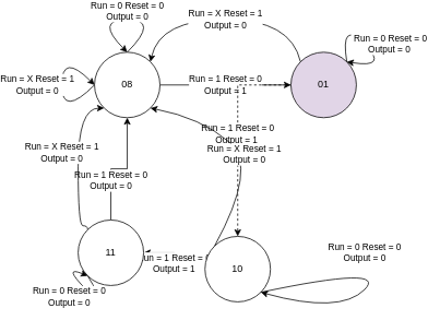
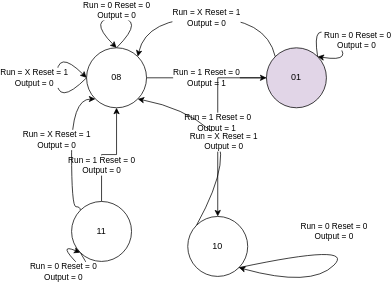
- <mxCell id="4" value="Run = 1 Reset = 0&lt;br&gt;Output = 1&amp;nbsp;" style="edgeStyle=orthogonalEdgeStyle;rounded=0;orthogonalLoop=1;jettySize=auto;html=1;entryX=0.5;entryY=0;entryDx=0;entryDy=0;dashed=1;" parent="1" source="5" target="8" edge="1"><mxGeometry relative="1" as="geometry" /></mxCell>
+ <mxCell id="4" value="Run = 1 Reset = 0&lt;br&gt;Output = 1&amp;nbsp;" style="edgeStyle=orthogonalEdgeStyle;rounded=0;orthogonalLoop=1;jettySize=auto;html=1;entryX=0.5;entryY=0;entryDx=0;entryDy=0;" parent="1" source="5" target="8" edge="1"><mxGeometry relative="1" as="geometry" /></mxCell>
- <mxCell id="6" style="edgeStyle=orthogonalEdgeStyle;rounded=0;orthogonalLoop=1;jettySize=auto;html=1;exitX=0;exitY=0.5;exitDx=0;exitDy=0;entryX=1;entryY=0.5;entryDx=0;entryDy=0;" parent="1" source="8" target="11" edge="1"><mxGeometry relative="1" as="geometry" /></mxCell>
- <mxCell id="7" value="Run = 1 Reset = 0&lt;br&gt;Output = 1" style="edgeLabel;html=1;align=center;verticalAlign=middle;resizable=0;points=[];" parent="6" vertex="1" connectable="0"><mxGeometry x="-0.047" y="1" relative="1" as="geometry"><mxPoint as="offset" /></mxGeometry></mxCell>
